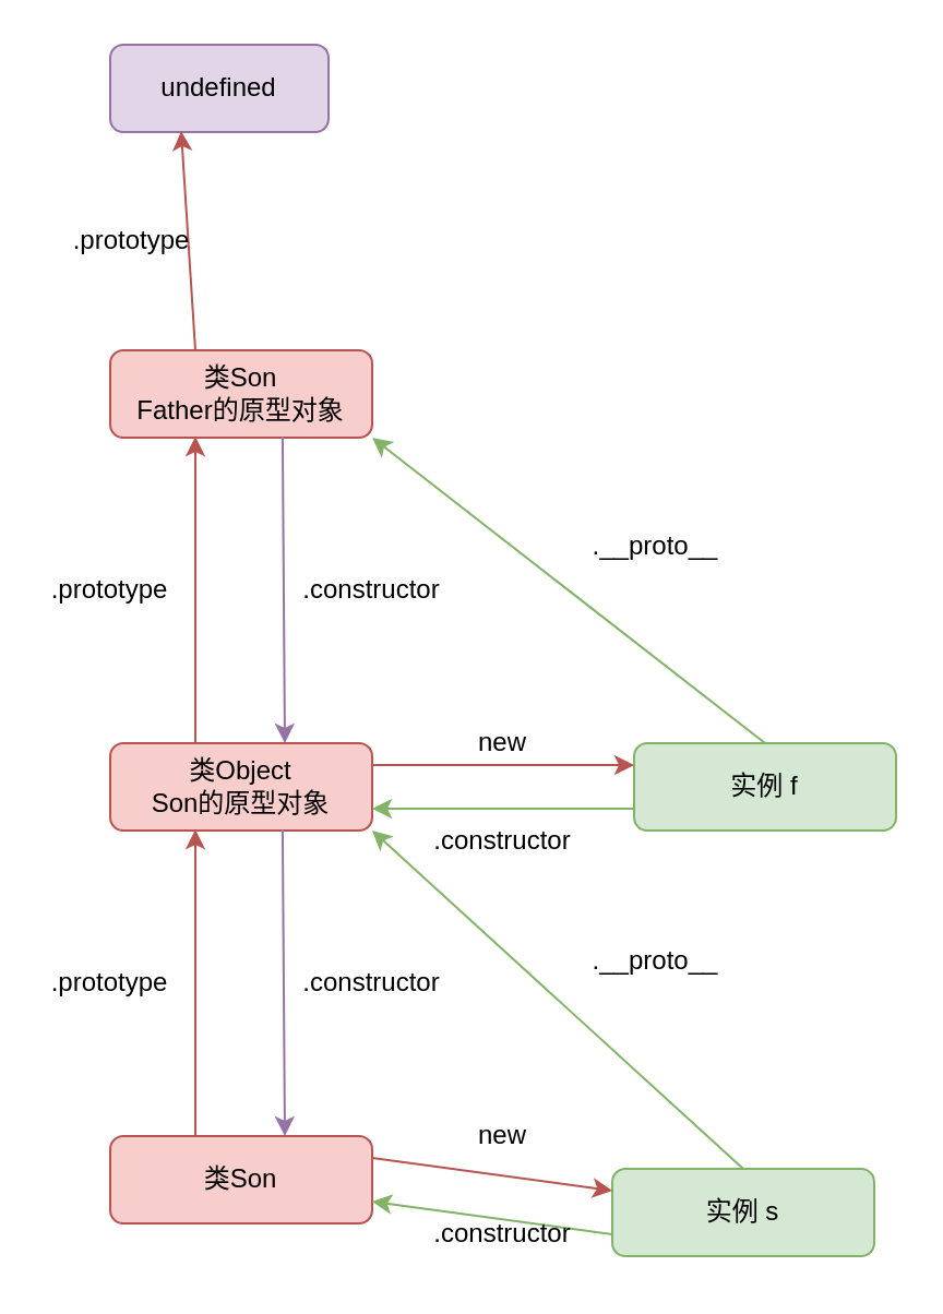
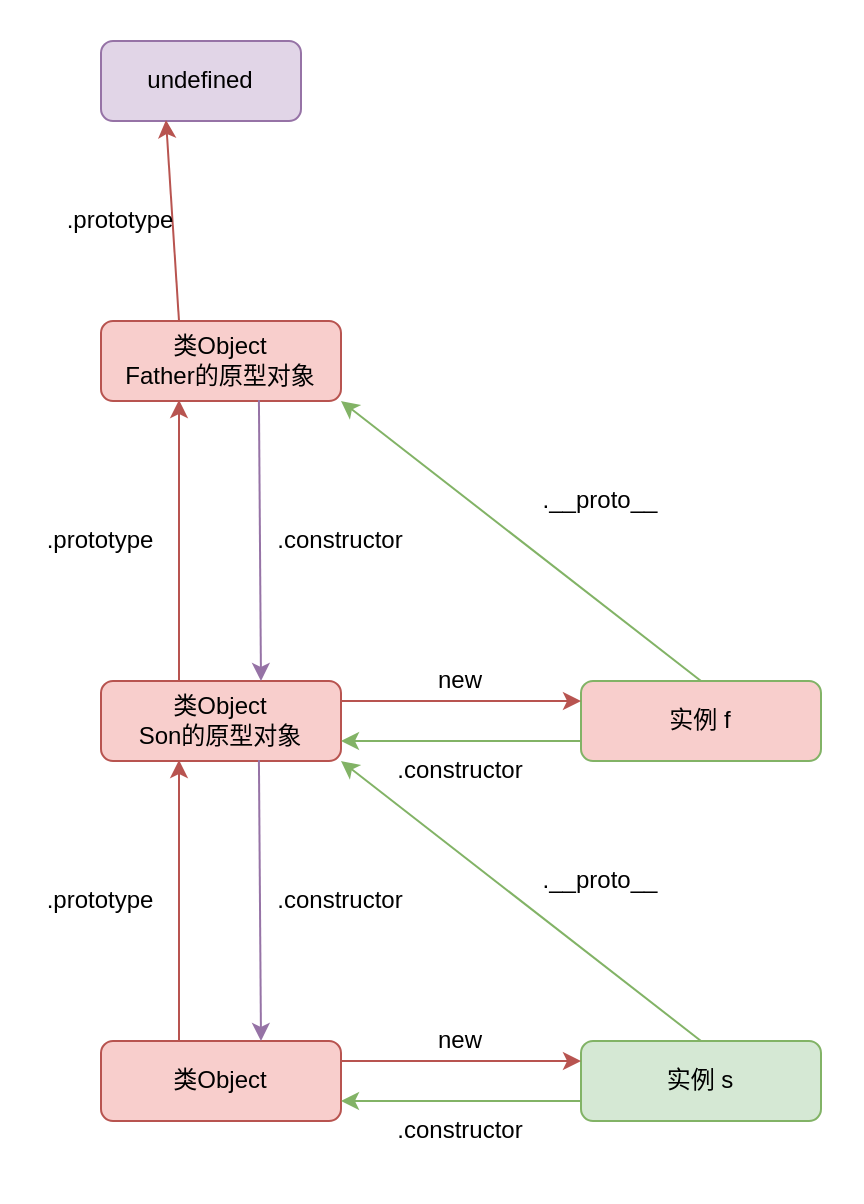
- <mxCell id="19" value="类Son&lt;br&gt;Father的原型对象" style="rounded=1;whiteSpace=wrap;html=1;fillColor=#f8cecc;strokeColor=#b85450;" parent="1" vertex="1"><mxGeometry x="50" y="160" width="120" height="40" as="geometry" /></mxCell>
+ <mxCell id="19" value="类Object&lt;br&gt;Father的原型对象" style="rounded=1;whiteSpace=wrap;html=1;fillColor=#f8cecc;strokeColor=#b85450;" parent="1" vertex="1"><mxGeometry x="50" y="160" width="120" height="40" as="geometry" /></mxCell>
- <mxCell id="18" value="实例 f" style="rounded=1;whiteSpace=wrap;html=1;fillColor=#d5e8d4;strokeColor=#82b366;" parent="1" vertex="1"><mxGeometry x="290" y="340" width="120" height="40" as="geometry" /></mxCell>
+ <mxCell id="18" value="实例 f" style="rounded=1;whiteSpace=wrap;html=1;fillColor=#f8cecc;strokeColor=#82b366;" parent="1" vertex="1"><mxGeometry x="290" y="340" width="120" height="40" as="geometry" /></mxCell>
- <mxCell id="5" value="类Son" style="rounded=1;whiteSpace=wrap;html=1;fillColor=#f8cecc;strokeColor=#b85450;" parent="1" vertex="1"><mxGeometry x="50" y="520" width="120" height="40" as="geometry" /></mxCell>
+ <mxCell id="5" value="类Object" style="rounded=1;whiteSpace=wrap;html=1;fillColor=#f8cecc;strokeColor=#b85450;" parent="1" vertex="1"><mxGeometry x="50" y="520" width="120" height="40" as="geometry" /></mxCell>
- <mxCell id="6" value="实例 s" style="rounded=1;whiteSpace=wrap;html=1;fillColor=#d5e8d4;strokeColor=#82b366;" parent="1" vertex="1"><mxGeometry x="280" y="535" width="120" height="40" as="geometry" /></mxCell>
+ <mxCell id="6" value="实例 s" style="rounded=1;whiteSpace=wrap;html=1;fillColor=#d5e8d4;strokeColor=#82b366;" parent="1" vertex="1"><mxGeometry x="290" y="520" width="120" height="40" as="geometry" /></mxCell>
